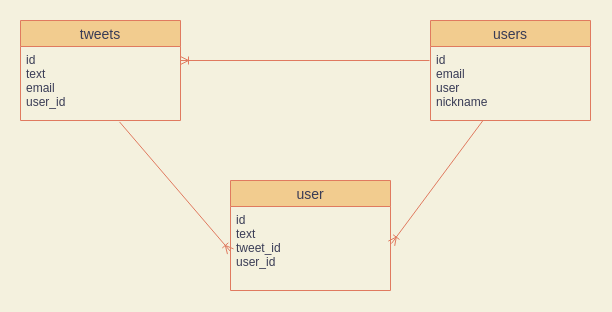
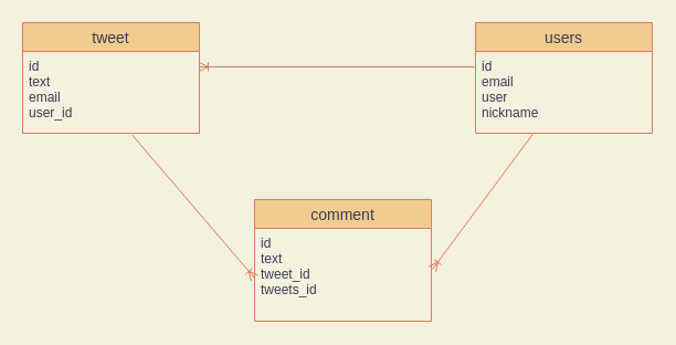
- <mxCell id="4" value="tweets" style="swimlane;fontStyle=0;childLayout=stackLayout;horizontal=1;startSize=26;horizontalStack=0;resizeParent=1;resizeParentMax=0;resizeLast=0;collapsible=1;marginBottom=0;align=center;fontSize=14;fillColor=#F2CC8F;strokeColor=#E07A5F;fontColor=#393C56;" parent="1" vertex="1"><mxGeometry x="20" y="20" width="160" height="100" as="geometry" /></mxCell>
+ <mxCell id="4" value="tweet" style="swimlane;fontStyle=0;childLayout=stackLayout;horizontal=1;startSize=26;horizontalStack=0;resizeParent=1;resizeParentMax=0;resizeLast=0;collapsible=1;marginBottom=0;align=center;fontSize=14;fillColor=#F2CC8F;strokeColor=#E07A5F;fontColor=#393C56;" parent="1" vertex="1"><mxGeometry x="20" y="20" width="160" height="100" as="geometry" /></mxCell>
- <mxCell id="6" value="user" style="swimlane;fontStyle=0;childLayout=stackLayout;horizontal=1;startSize=26;horizontalStack=0;resizeParent=1;resizeParentMax=0;resizeLast=0;collapsible=1;marginBottom=0;align=center;fontSize=14;fillColor=#F2CC8F;strokeColor=#E07A5F;fontColor=#393C56;" parent="1" vertex="1"><mxGeometry x="230" y="180" width="160" height="110" as="geometry" /></mxCell>
+ <mxCell id="6" value="comment" style="swimlane;fontStyle=0;childLayout=stackLayout;horizontal=1;startSize=26;horizontalStack=0;resizeParent=1;resizeParentMax=0;resizeLast=0;collapsible=1;marginBottom=0;align=center;fontSize=14;fillColor=#F2CC8F;strokeColor=#E07A5F;fontColor=#393C56;" parent="1" vertex="1"><mxGeometry x="230" y="180" width="160" height="110" as="geometry" /></mxCell>
- <mxCell id="7" value="id&#10;text&#10;tweet_id&#10;user_id" style="text;strokeColor=none;fillColor=none;spacingLeft=4;spacingRight=4;overflow=hidden;rotatable=0;points=[[0,0.5],[1,0.5]];portConstraint=eastwest;fontSize=12;fontColor=#393C56;" parent="6" vertex="1"><mxGeometry y="26" width="160" height="84" as="geometry" /></mxCell>
+ <mxCell id="7" value="id&#10;text&#10;tweet_id&#10;tweets_id" style="text;strokeColor=none;fillColor=none;spacingLeft=4;spacingRight=4;overflow=hidden;rotatable=0;points=[[0,0.5],[1,0.5]];portConstraint=eastwest;fontSize=12;fontColor=#393C56;" parent="6" vertex="1"><mxGeometry y="26" width="160" height="84" as="geometry" /></mxCell>
